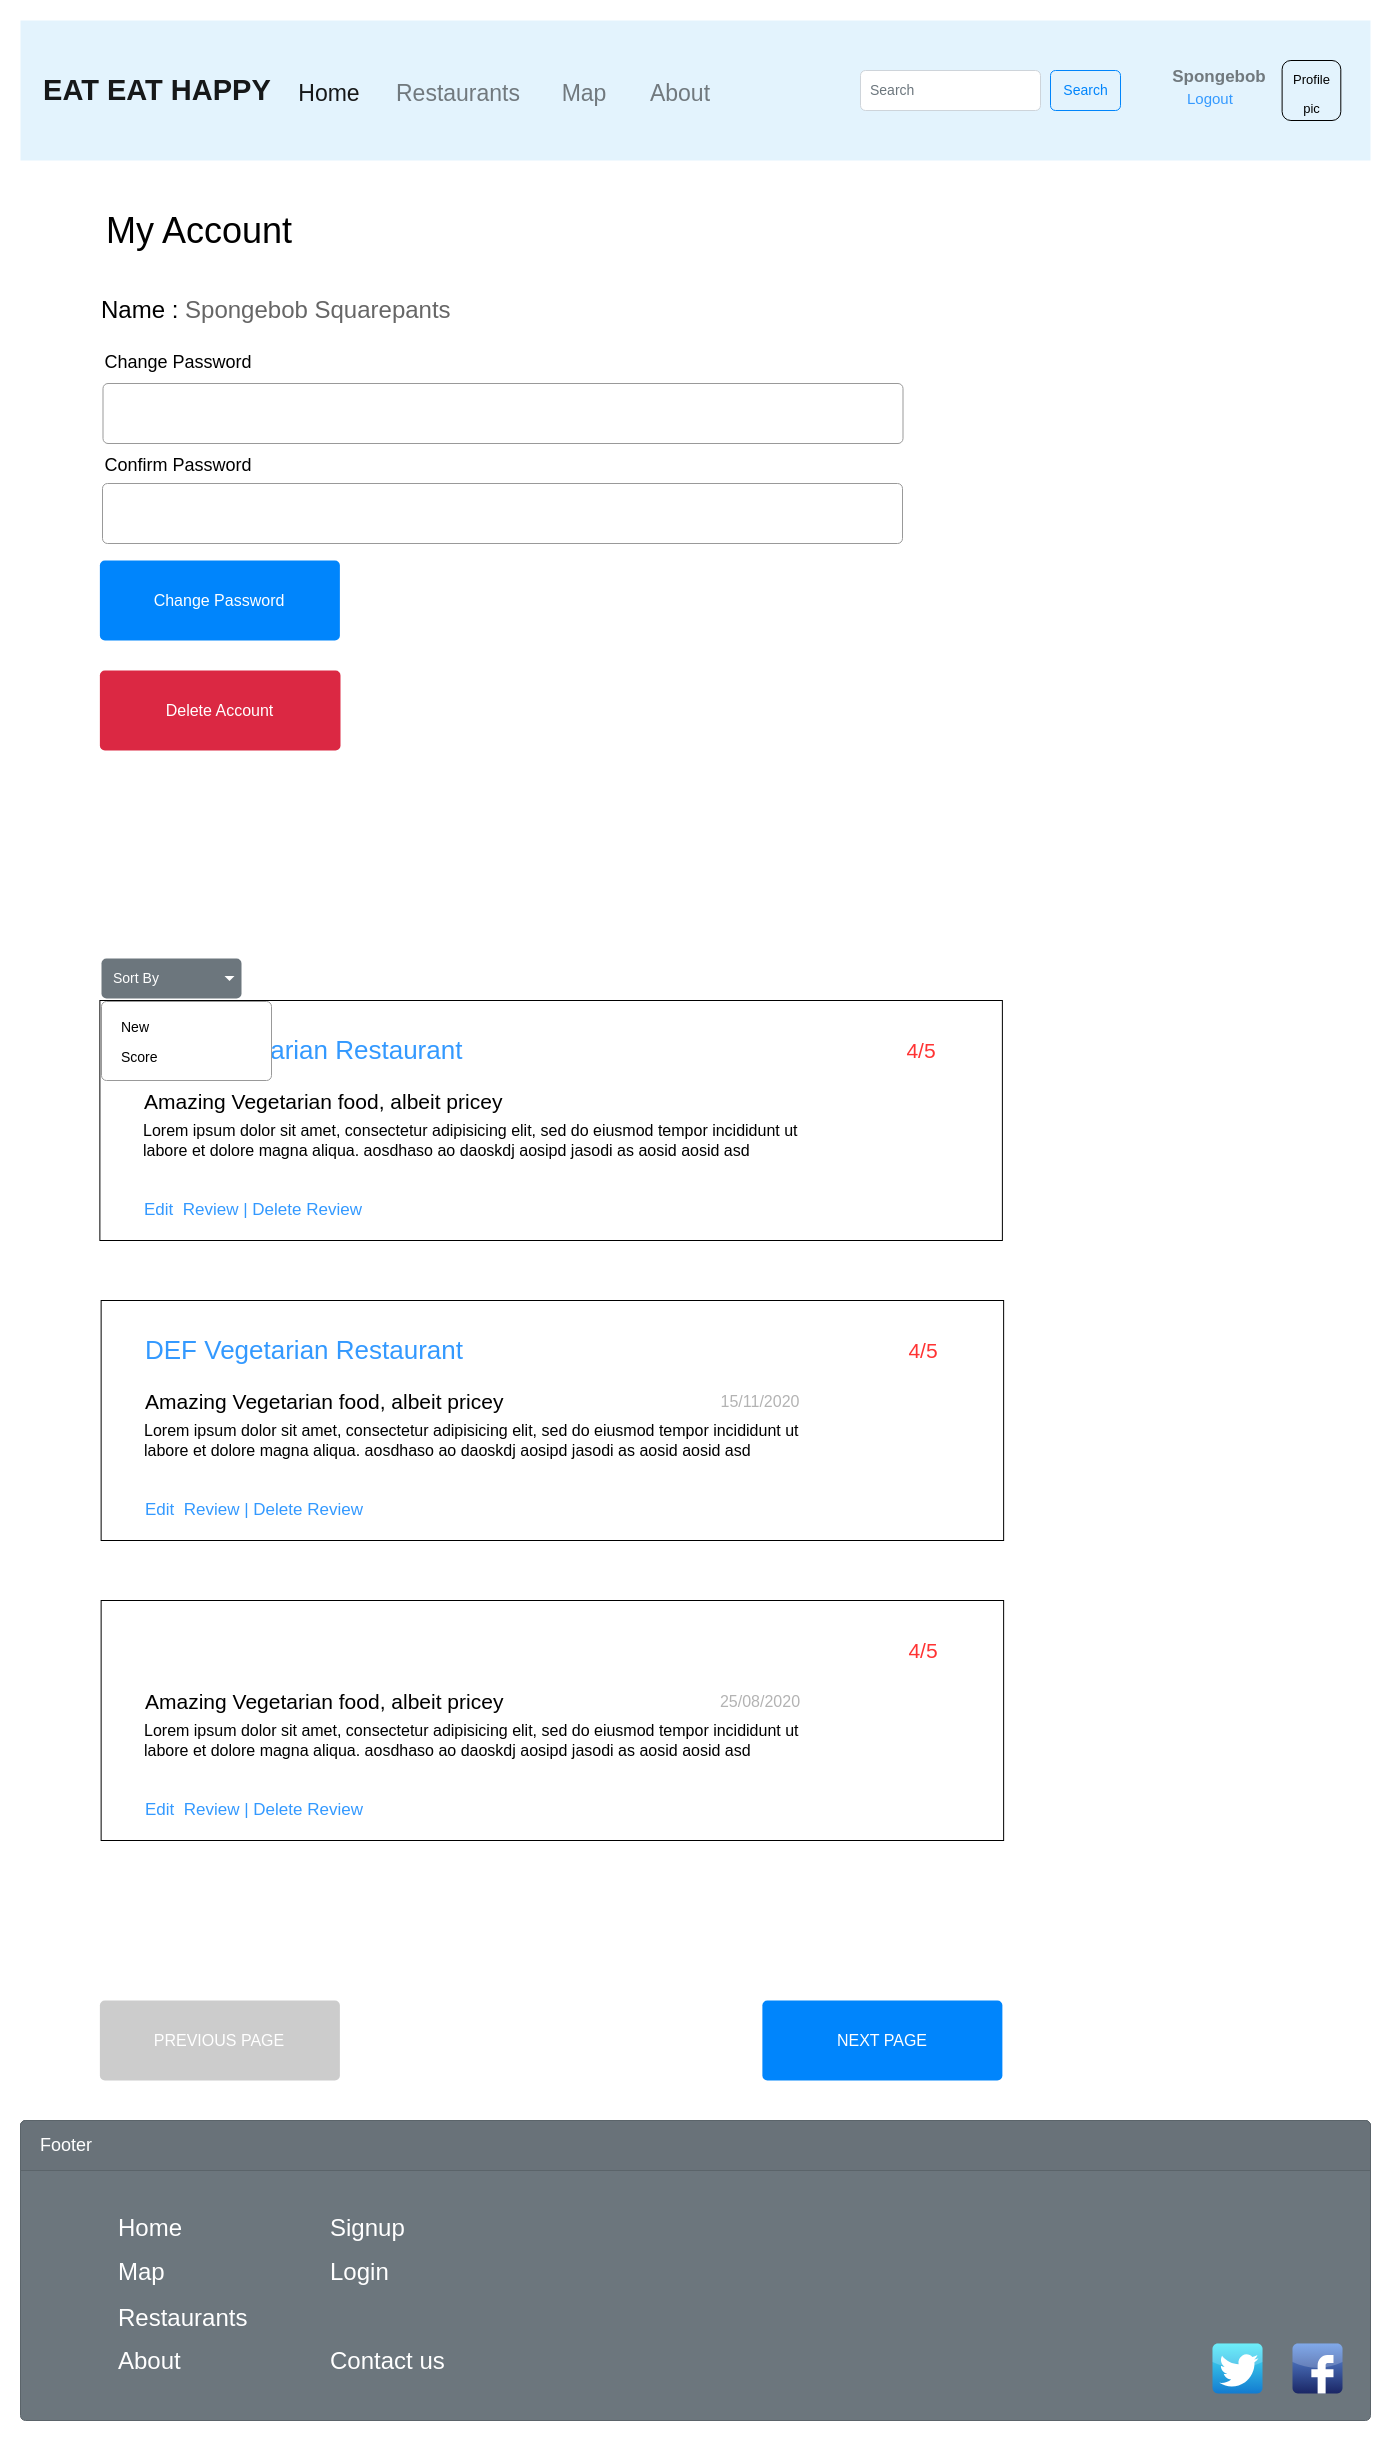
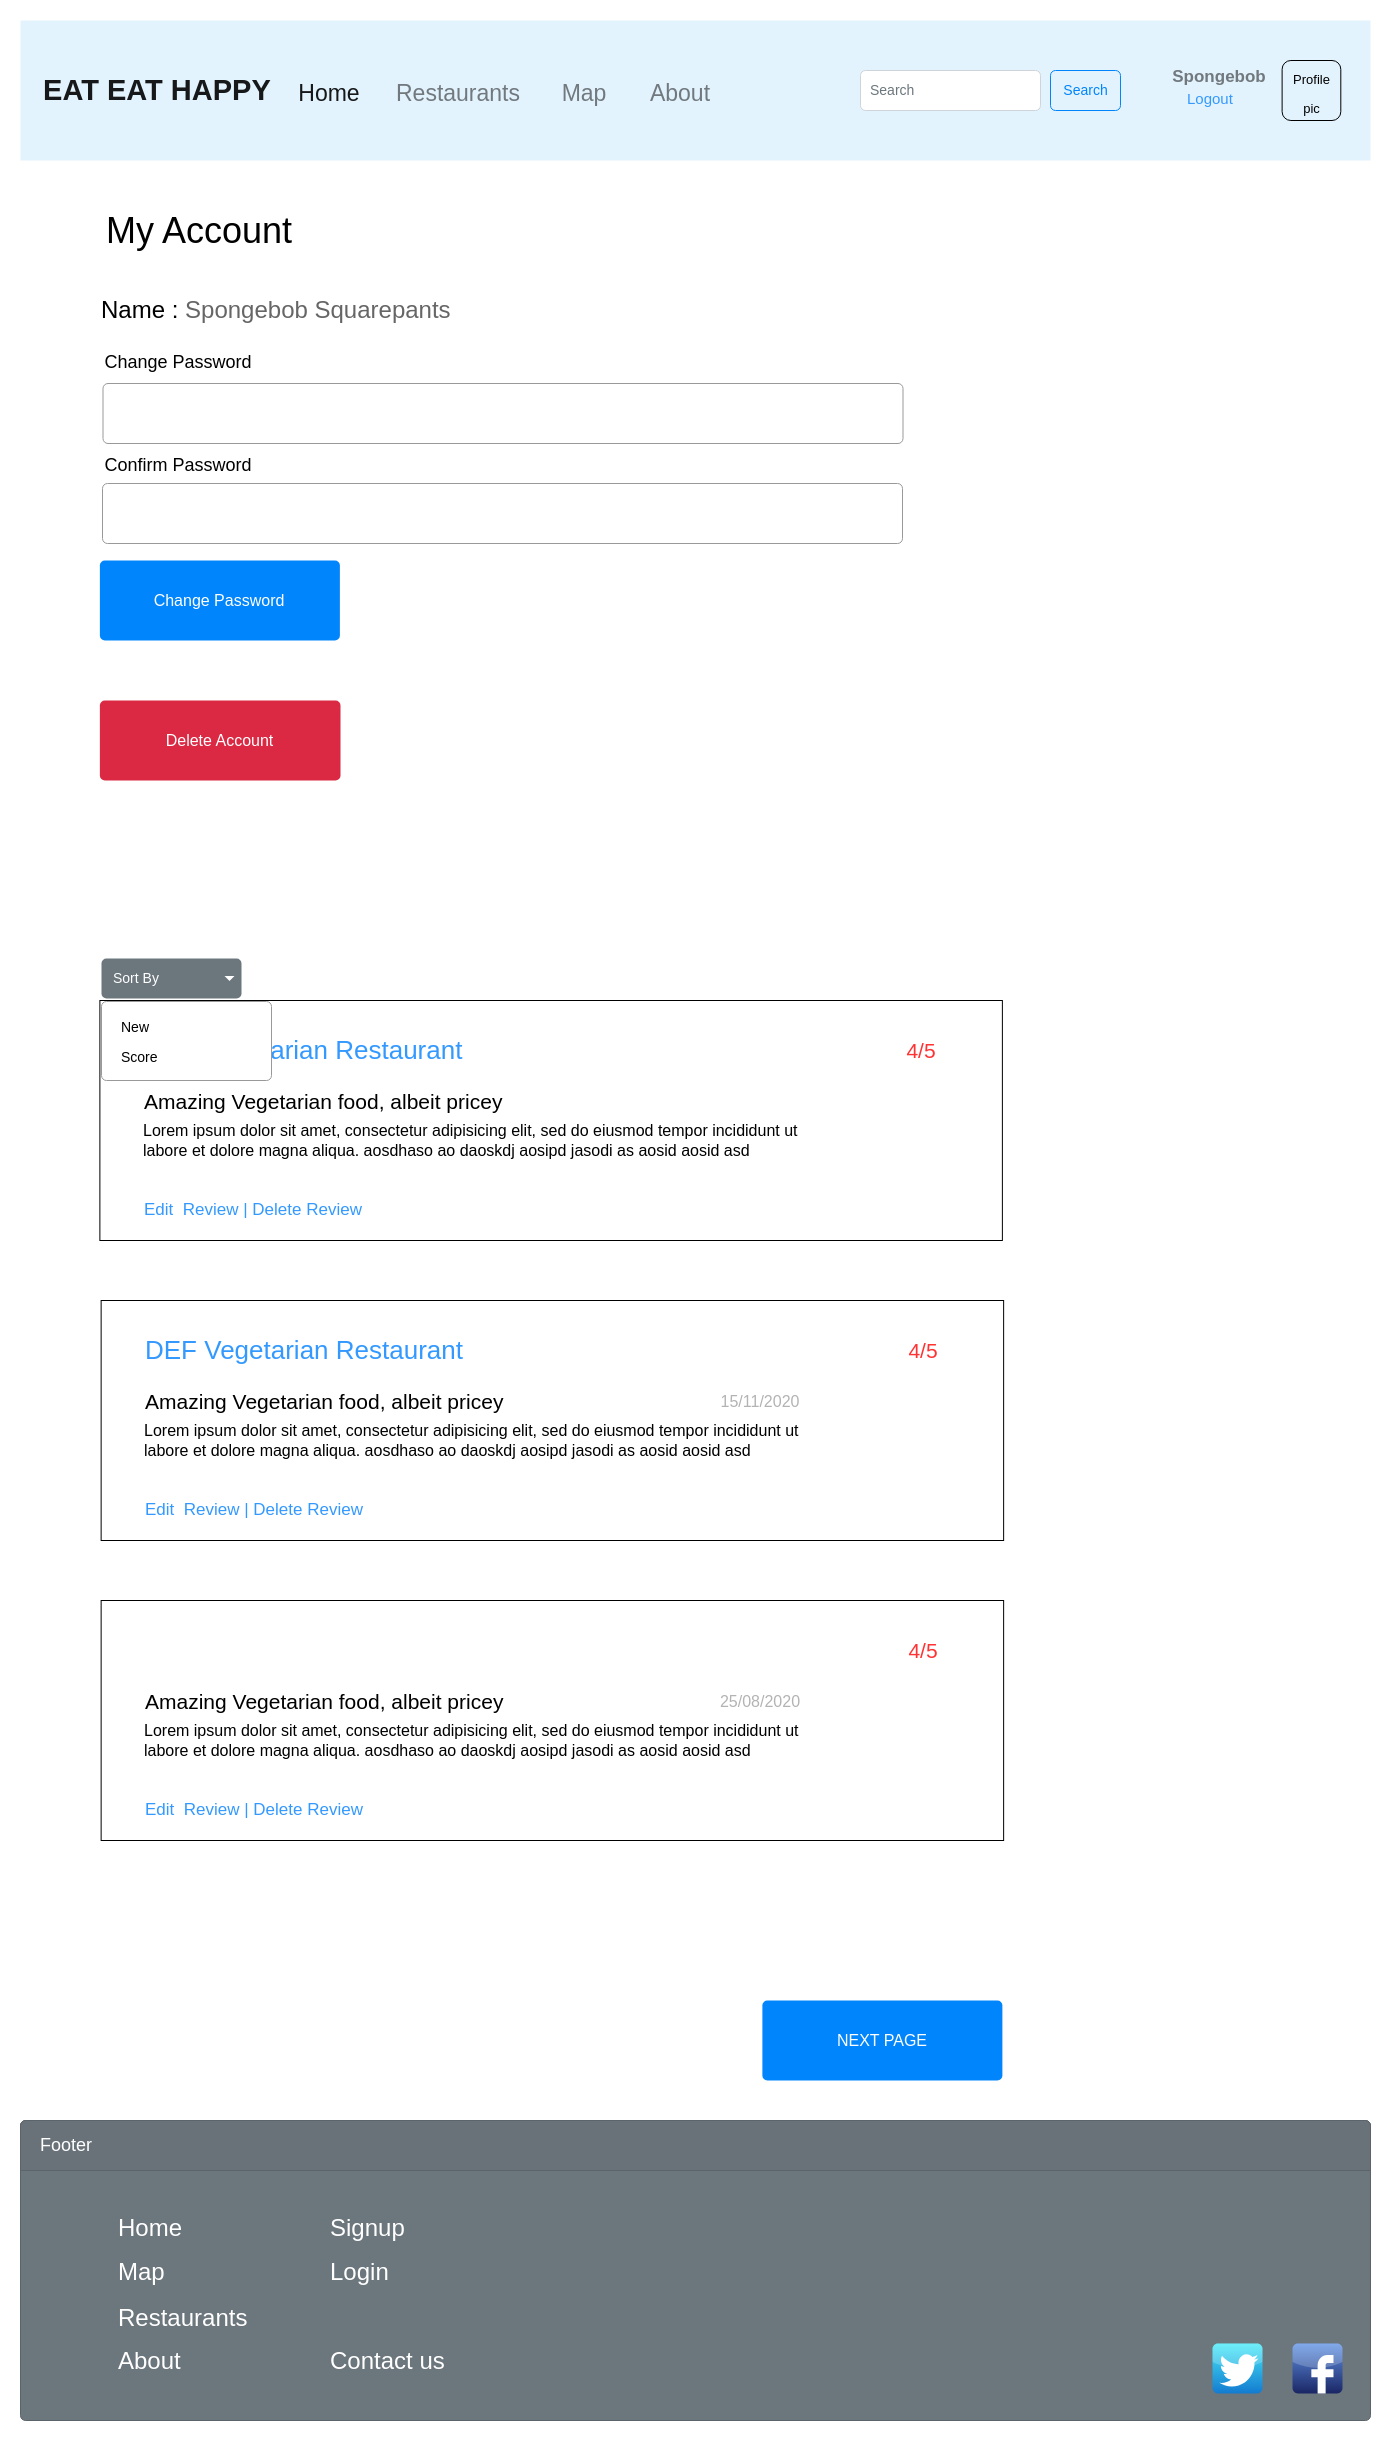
- <mxCell id="57" value="Delete Account" style="html=1;shadow=0;dashed=0;shape=mxgraph.bootstrap.rrect;rSize=5;strokeColor=none;strokeWidth=1;fillColor=#DB2843;fontColor=#FFFFFF;whiteSpace=wrap;align=center;verticalAlign=middle;spacingLeft=0;fontStyle=0;fontSize=16;spacing=5;" parent="1" vertex="1"><mxGeometry x="99.38" y="670" width="240.62" height="80" as="geometry" /></mxCell>
+ <mxCell id="57" value="Delete Account" style="html=1;shadow=0;dashed=0;shape=mxgraph.bootstrap.rrect;rSize=5;strokeColor=none;strokeWidth=1;fillColor=#DB2843;fontColor=#FFFFFF;whiteSpace=wrap;align=center;verticalAlign=middle;spacingLeft=0;fontStyle=0;fontSize=16;spacing=5;" parent="1" vertex="1"><mxGeometry x="99.38" y="700" width="240.62" height="80" as="geometry" /></mxCell>
- <mxCell id="29" value="PREVIOUS PAGE" style="html=1;shadow=0;dashed=0;shape=mxgraph.bootstrap.rrect;rSize=5;strokeColor=none;strokeWidth=1;fontColor=#FFFFFF;whiteSpace=wrap;align=center;verticalAlign=middle;spacingLeft=0;fontStyle=0;fontSize=16;spacing=5;labelBackgroundColor=none;fillColor=#CCCCCC;" parent="1" vertex="1"><mxGeometry x="99.38" y="2000" width="240" height="80" as="geometry" /></mxCell>
